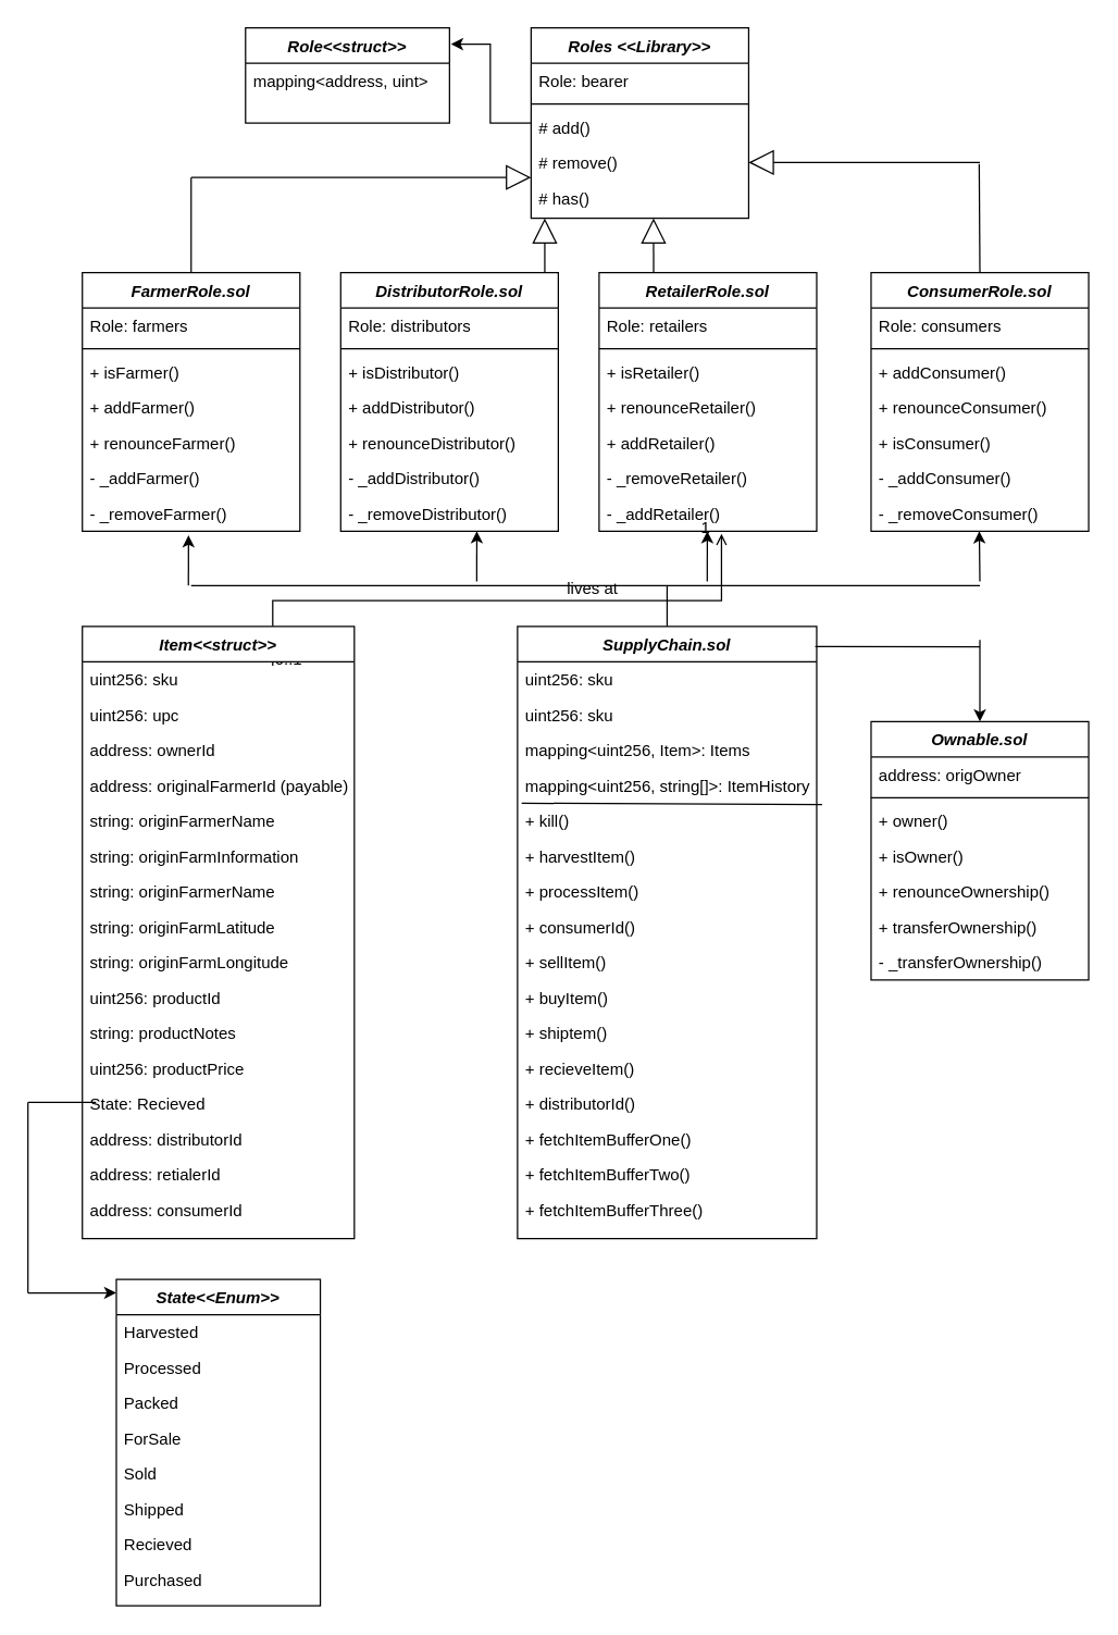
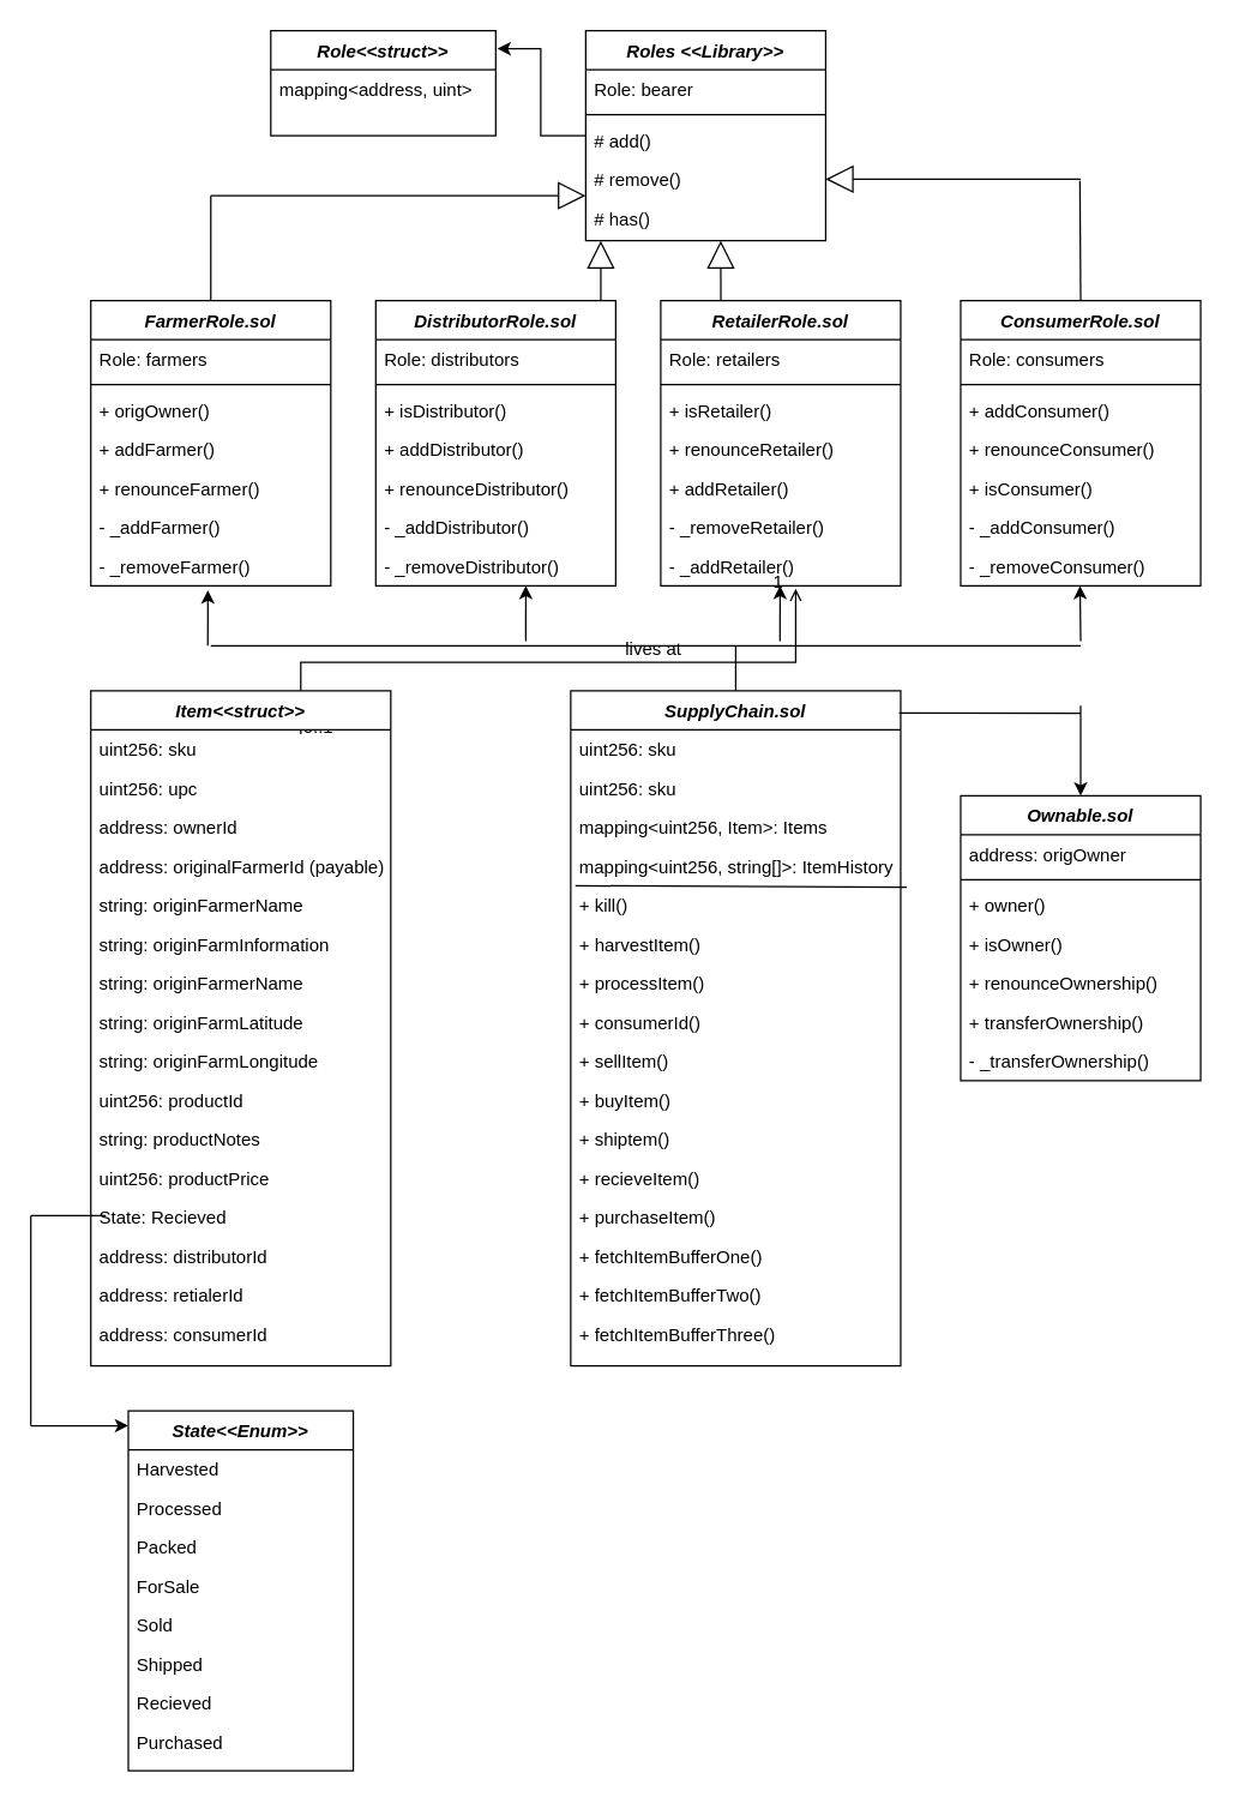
- <mxCell id="18" value="+ isFarmer()&#10;" style="text;align=left;verticalAlign=top;spacingLeft=4;spacingRight=4;overflow=hidden;rotatable=0;points=[[0,0.5],[1,0.5]];portConstraint=eastwest;" vertex="1" parent="15"><mxGeometry y="60" width="160" height="26" as="geometry" /></mxCell>
+ <mxCell id="18" value="+ origOwner()&#10;" style="text;align=left;verticalAlign=top;spacingLeft=4;spacingRight=4;overflow=hidden;rotatable=0;points=[[0,0.5],[1,0.5]];portConstraint=eastwest;" vertex="1" parent="15"><mxGeometry y="60" width="160" height="26" as="geometry" /></mxCell>
- <mxCell id="67" value="+ distributorId()&#10;" style="text;align=left;verticalAlign=top;spacingLeft=4;spacingRight=4;overflow=hidden;rotatable=0;points=[[0,0.5],[1,0.5]];portConstraint=eastwest;" vertex="1" parent="53"><mxGeometry y="338" width="220" height="26" as="geometry" /></mxCell>
+ <mxCell id="67" value="+ purchaseItem()&#10;" style="text;align=left;verticalAlign=top;spacingLeft=4;spacingRight=4;overflow=hidden;rotatable=0;points=[[0,0.5],[1,0.5]];portConstraint=eastwest;" vertex="1" parent="53"><mxGeometry y="338" width="220" height="26" as="geometry" /></mxCell>
